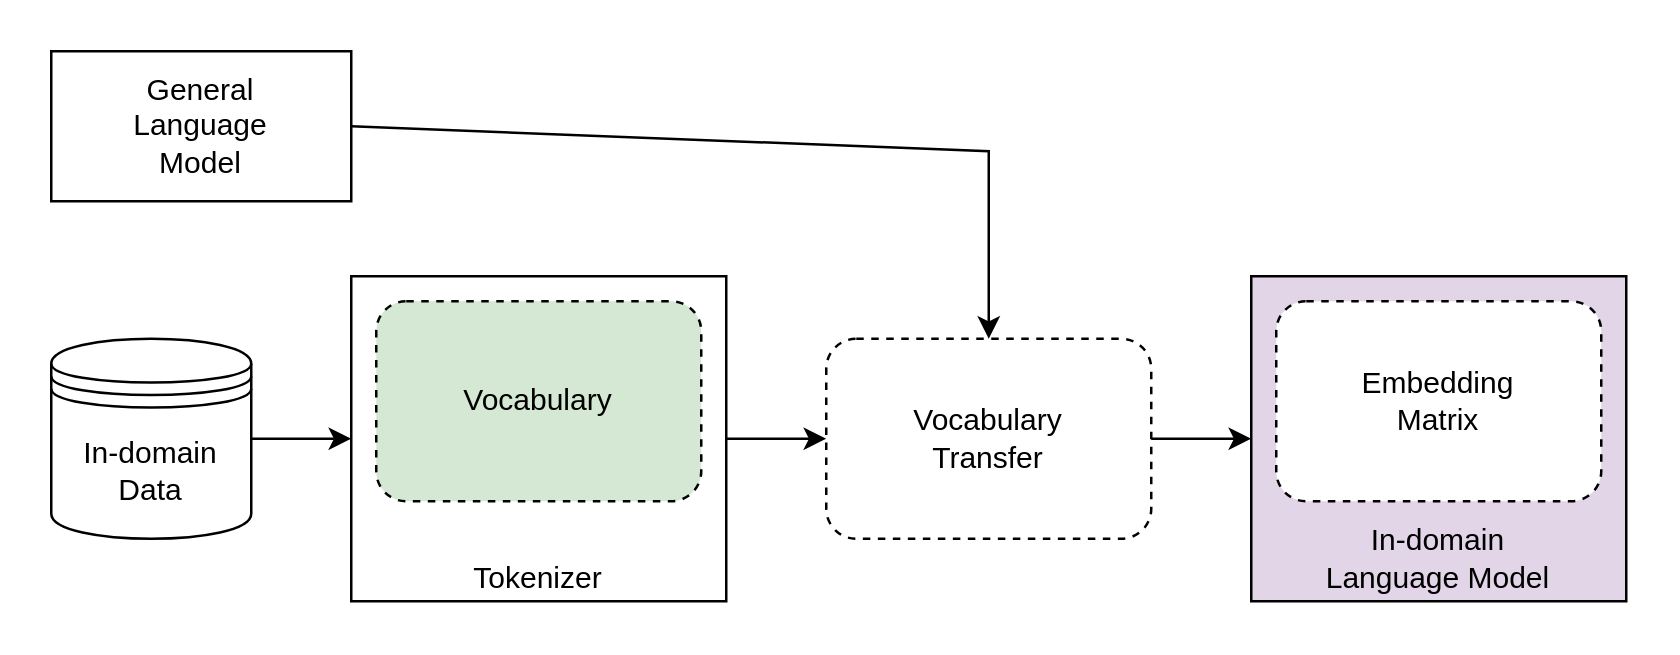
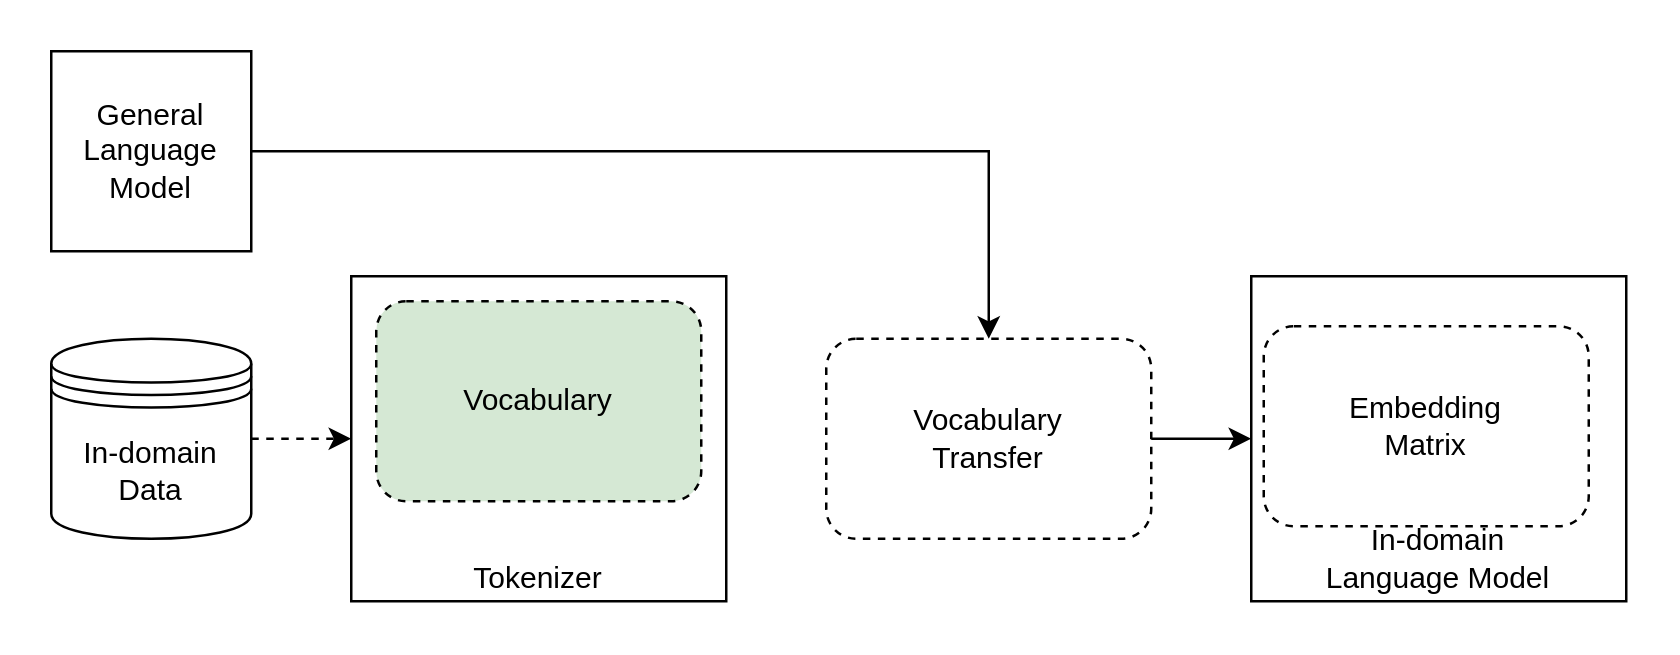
- <mxCell id="5" value="&lt;div&gt;General &lt;br&gt;&lt;/div&gt;&lt;div&gt;Language &lt;br&gt;&lt;/div&gt;&lt;div&gt;Model&lt;br&gt;&lt;/div&gt;" style="rounded=0;whiteSpace=wrap;html=1;" parent="1" vertex="1"><mxGeometry x="20" y="20" width="120" height="60" as="geometry" /></mxCell>
+ <mxCell id="5" value="&lt;div&gt;General &lt;br&gt;&lt;/div&gt;&lt;div&gt;Language &lt;br&gt;&lt;/div&gt;&lt;div&gt;Model&lt;br&gt;&lt;/div&gt;" style="rounded=0;whiteSpace=wrap;html=1;" parent="1" vertex="1"><mxGeometry x="20" y="20" width="80" height="80" as="geometry" /></mxCell>
- <mxCell id="8" value="&lt;div&gt;Embedding &lt;br&gt;&lt;/div&gt;&lt;div&gt;Matrix&lt;/div&gt;" style="rounded=1;whiteSpace=wrap;html=1;dashed=1;" parent="1" vertex="1"><mxGeometry x="510" y="120" width="130" height="80" as="geometry" /></mxCell>
+ <mxCell id="8" value="&lt;div&gt;Embedding &lt;br&gt;&lt;/div&gt;&lt;div&gt;Matrix&lt;/div&gt;" style="rounded=1;whiteSpace=wrap;html=1;dashed=1;" parent="1" vertex="1"><mxGeometry x="505" y="130" width="130" height="80" as="geometry" /></mxCell>
- <mxCell id="10" value="" style="endArrow=classic;html=1;rounded=0;exitX=1;exitY=0.5;exitDx=0;exitDy=0;entryX=0;entryY=0.5;entryDx=0;entryDy=0;" parent="1" source="2" target="3" edge="1"><mxGeometry width="50" height="50" relative="1" as="geometry"><mxPoint x="170" y="300" as="sourcePoint" /><mxPoint x="220" y="250" as="targetPoint" /></mxGeometry></mxCell>
+ <mxCell id="10" value="" style="endArrow=classic;html=1;rounded=0;exitX=1;exitY=0.5;exitDx=0;exitDy=0;entryX=0;entryY=0.5;entryDx=0;entryDy=0;dashed=1;" parent="1" source="2" target="3" edge="1"><mxGeometry width="50" height="50" relative="1" as="geometry"><mxPoint x="170" y="300" as="sourcePoint" /><mxPoint x="220" y="250" as="targetPoint" /></mxGeometry></mxCell>
- <mxCell id="11" value="" style="endArrow=classic;html=1;rounded=0;exitX=1;exitY=0.5;exitDx=0;exitDy=0;entryX=0;entryY=0.5;entryDx=0;entryDy=0;" parent="1" source="3" target="6" edge="1"><mxGeometry width="50" height="50" relative="1" as="geometry"><mxPoint x="390" y="290" as="sourcePoint" /><mxPoint x="440" y="240" as="targetPoint" /></mxGeometry></mxCell>
- <mxCell id="7" value="&lt;div&gt;In-domain &lt;br&gt;&lt;/div&gt;&lt;div&gt;Language Model&lt;/div&gt;" style="rounded=0;whiteSpace=wrap;html=1;verticalAlign=bottom;fillColor=#e1d5e7;" parent="1" vertex="1"><mxGeometry x="500" y="110" width="150" height="130" as="geometry" /></mxCell>
+ <mxCell id="7" value="&lt;div&gt;In-domain &lt;br&gt;&lt;/div&gt;&lt;div&gt;Language Model&lt;/div&gt;" style="rounded=0;whiteSpace=wrap;html=1;verticalAlign=bottom;" parent="1" vertex="1"><mxGeometry x="500" y="110" width="150" height="130" as="geometry" /></mxCell>
